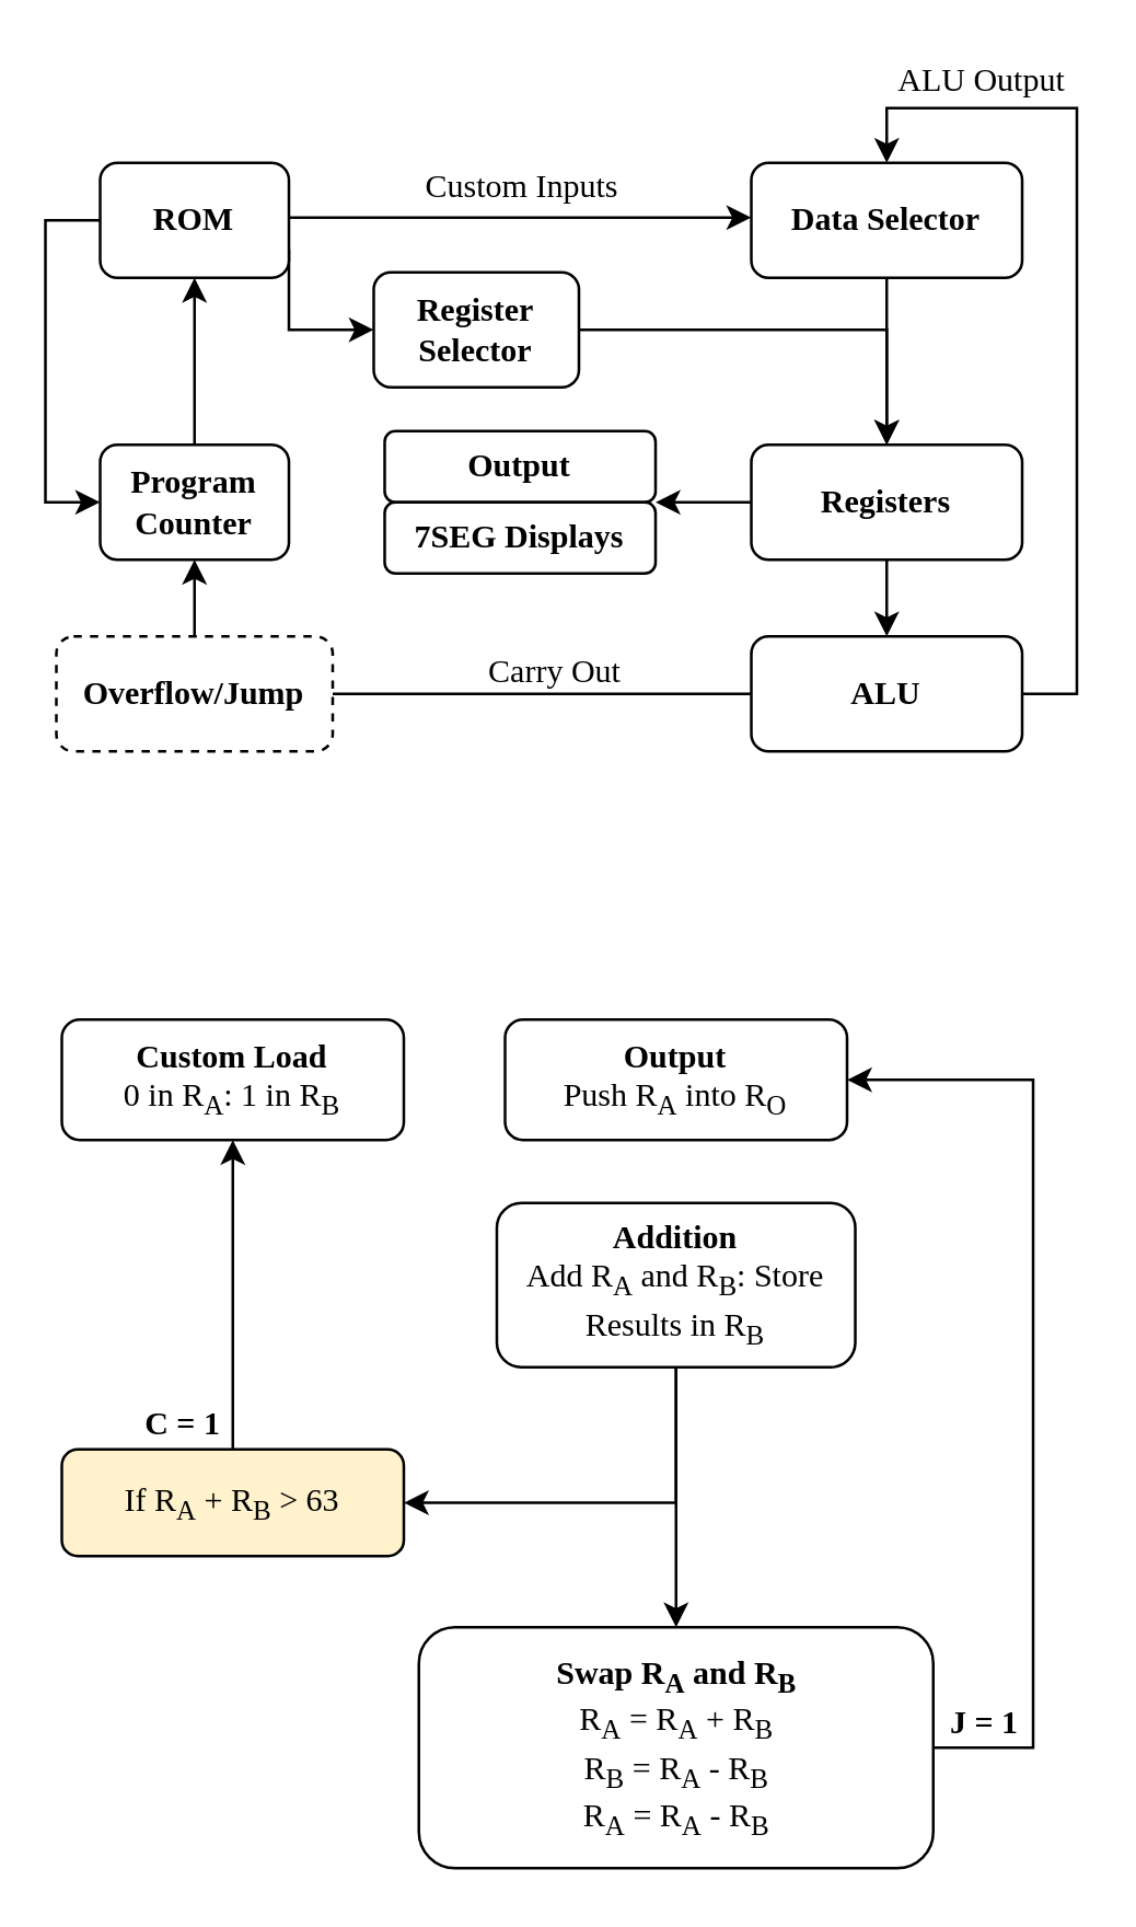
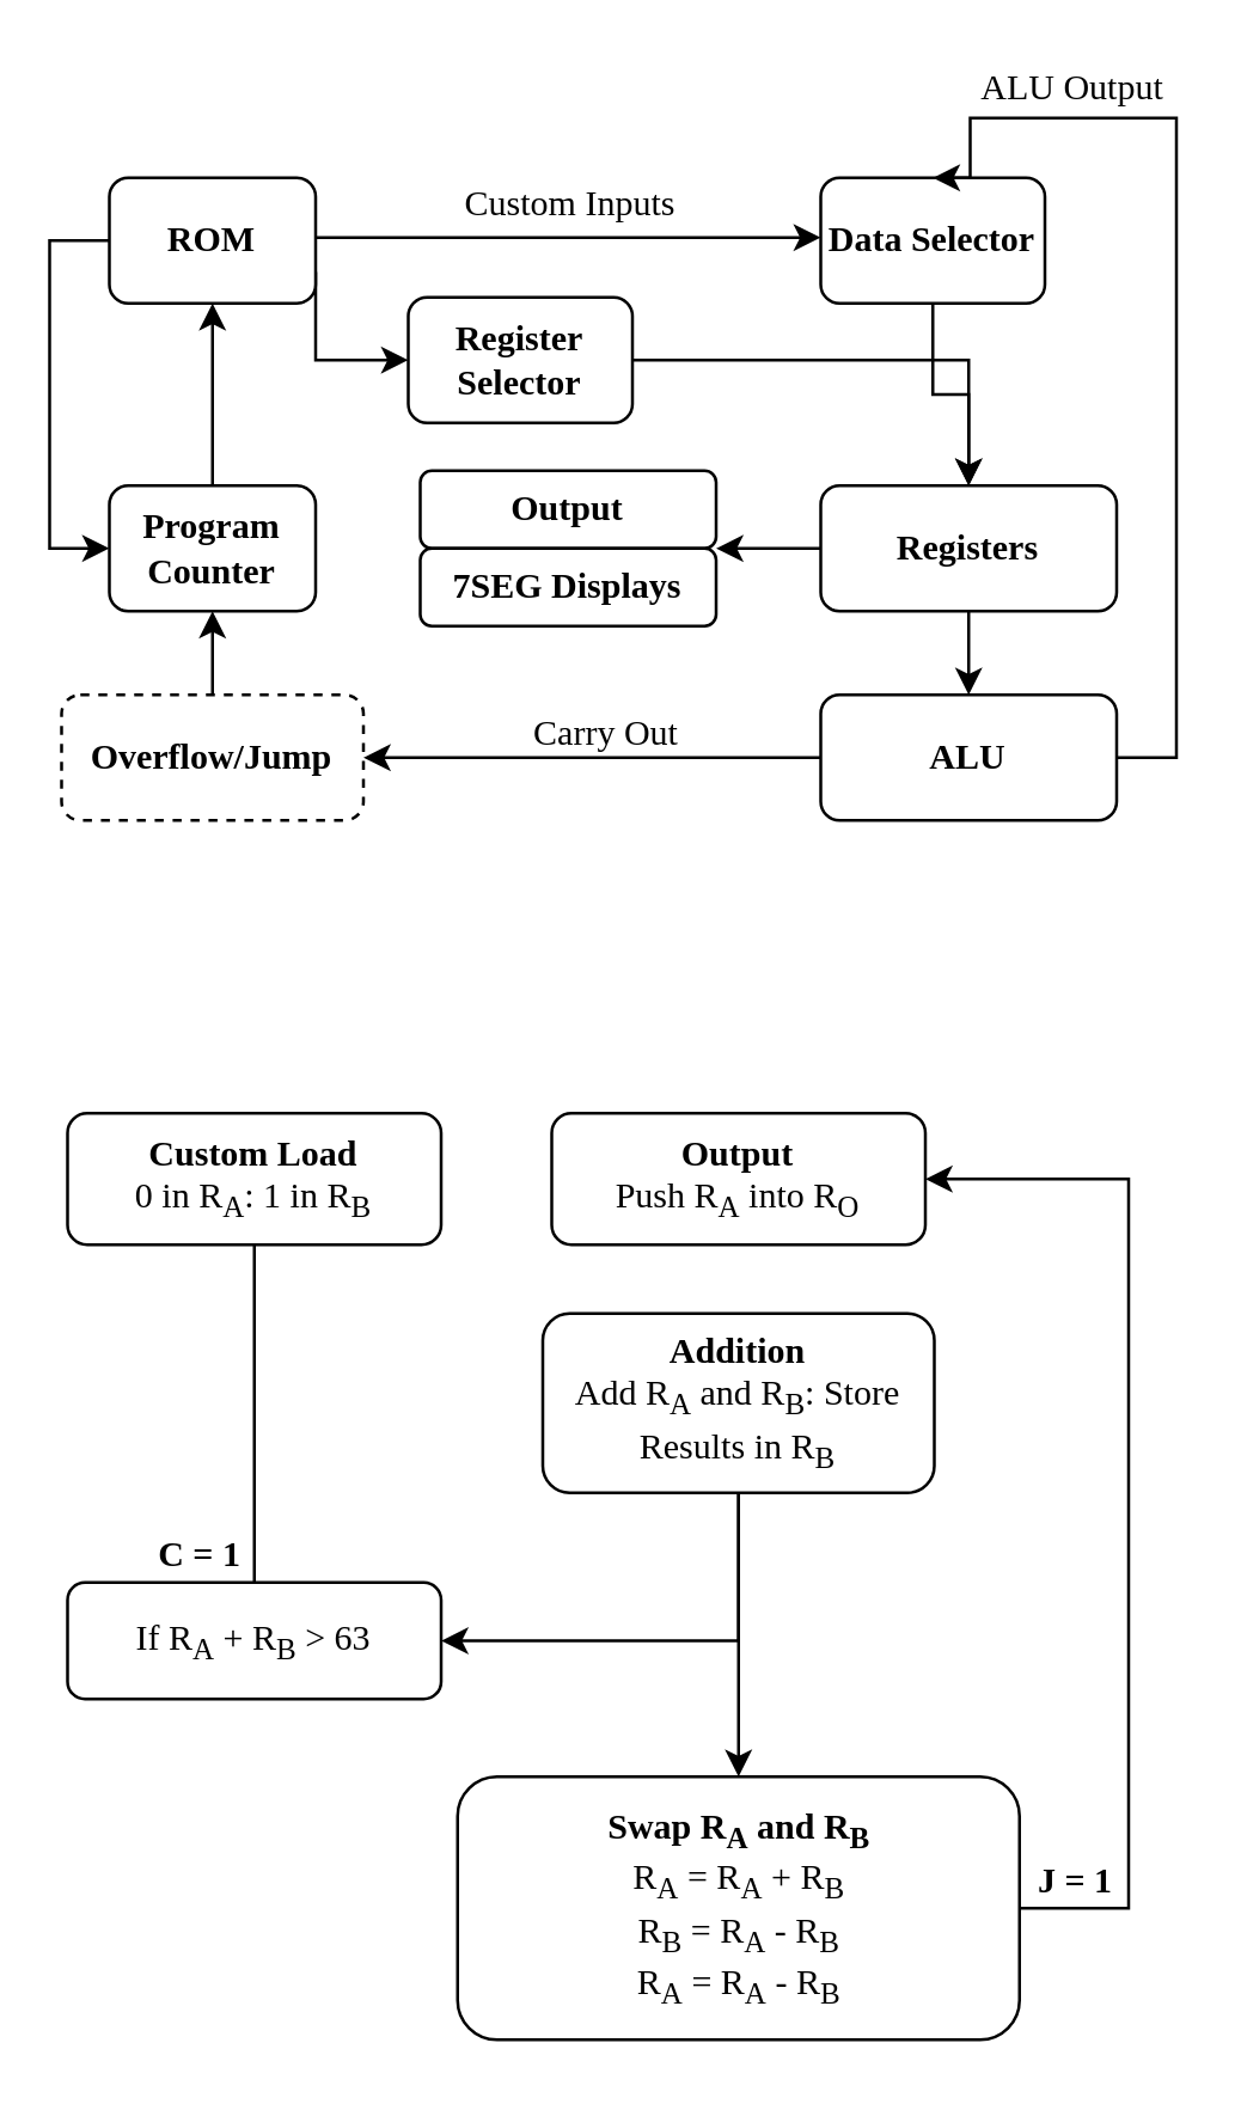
- <mxCell id="9" value="Data Selector" style="rounded=1;whiteSpace=wrap;html=1;fontFamily=Bahnschrift;fontStyle=1" parent="1" vertex="1"><mxGeometry x="274" y="59" width="99" height="42" as="geometry" /></mxCell>
+ <mxCell id="9" value="Data Selector" style="rounded=1;whiteSpace=wrap;html=1;fontFamily=Bahnschrift;fontStyle=1" parent="1" vertex="1"><mxGeometry x="274" y="59" width="75" height="42" as="geometry" /></mxCell>
- <mxCell id="16" style="edgeStyle=orthogonalEdgeStyle;rounded=0;orthogonalLoop=1;jettySize=auto;html=1;entryX=1;entryY=0.5;entryDx=0;entryDy=0;fontFamily=Bahnschrift;endArrow=none;" parent="1" source="18" target="11" edge="1"><mxGeometry relative="1" as="geometry" /></mxCell>
+ <mxCell id="16" style="edgeStyle=orthogonalEdgeStyle;rounded=0;orthogonalLoop=1;jettySize=auto;html=1;entryX=1;entryY=0.5;entryDx=0;entryDy=0;fontFamily=Bahnschrift;" parent="1" source="18" target="11" edge="1"><mxGeometry relative="1" as="geometry" /></mxCell>
- <mxCell id="29" style="edgeStyle=orthogonalEdgeStyle;rounded=0;orthogonalLoop=1;jettySize=auto;html=1;exitX=0.5;exitY=0;exitDx=0;exitDy=0;entryX=0.5;entryY=1;entryDx=0;entryDy=0;fontFamily=Bahnschrift;" parent="1" source="30" target="24" edge="1"><mxGeometry relative="1" as="geometry" /></mxCell>
+ <mxCell id="29" style="edgeStyle=orthogonalEdgeStyle;rounded=0;orthogonalLoop=1;jettySize=auto;html=1;exitX=0.5;exitY=0;exitDx=0;exitDy=0;entryX=0.5;entryY=1;entryDx=0;entryDy=0;fontFamily=Bahnschrift;endArrow=none;" parent="1" source="30" target="24" edge="1"><mxGeometry relative="1" as="geometry" /></mxCell>
- <mxCell id="30" value="If R&lt;sub&gt;A&lt;/sub&gt; + R&lt;sub&gt;B&lt;/sub&gt; &amp;gt; 63" style="rounded=1;whiteSpace=wrap;html=1;fontFamily=Bahnschrift;fillColor=#fff2cc;" parent="1" vertex="1"><mxGeometry x="22" y="529" width="125" height="39" as="geometry" /></mxCell>
+ <mxCell id="30" value="If R&lt;sub&gt;A&lt;/sub&gt; + R&lt;sub&gt;B&lt;/sub&gt; &amp;gt; 63" style="rounded=1;whiteSpace=wrap;html=1;fontFamily=Bahnschrift;" parent="1" vertex="1"><mxGeometry x="22" y="529" width="125" height="39" as="geometry" /></mxCell>
